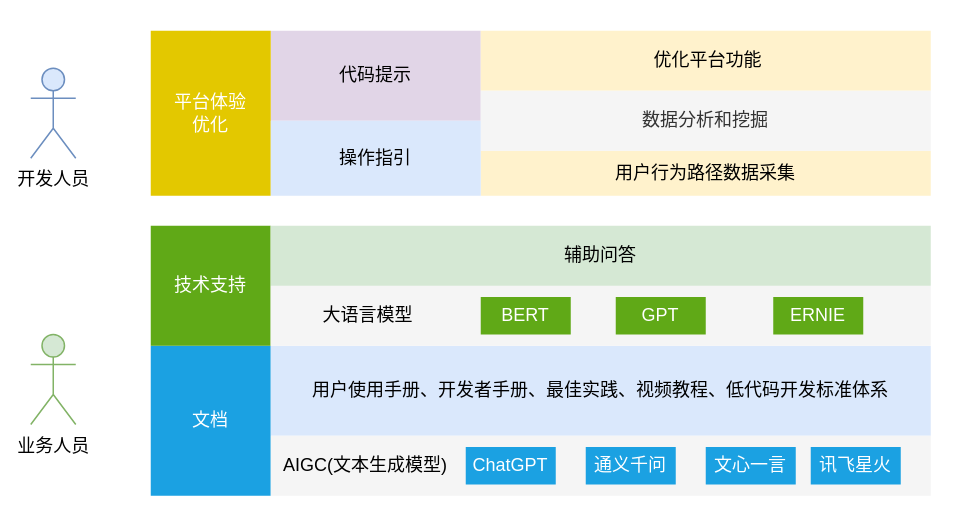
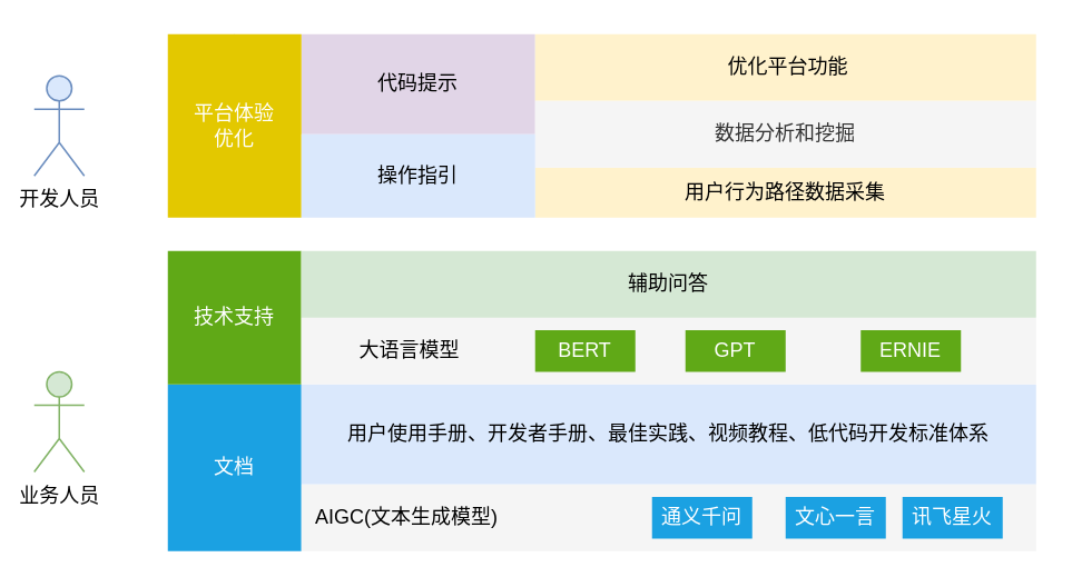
- <mxCell id="6" value="ChatGPT" style="text;html=1;align=center;verticalAlign=middle;whiteSpace=wrap;rounded=0;fillColor=#1ba1e2;strokeColor=none;fontColor=#ffffff;" parent="1" vertex="1"><mxGeometry x="310" y="297.5" width="60" height="25" as="geometry" /></mxCell>
